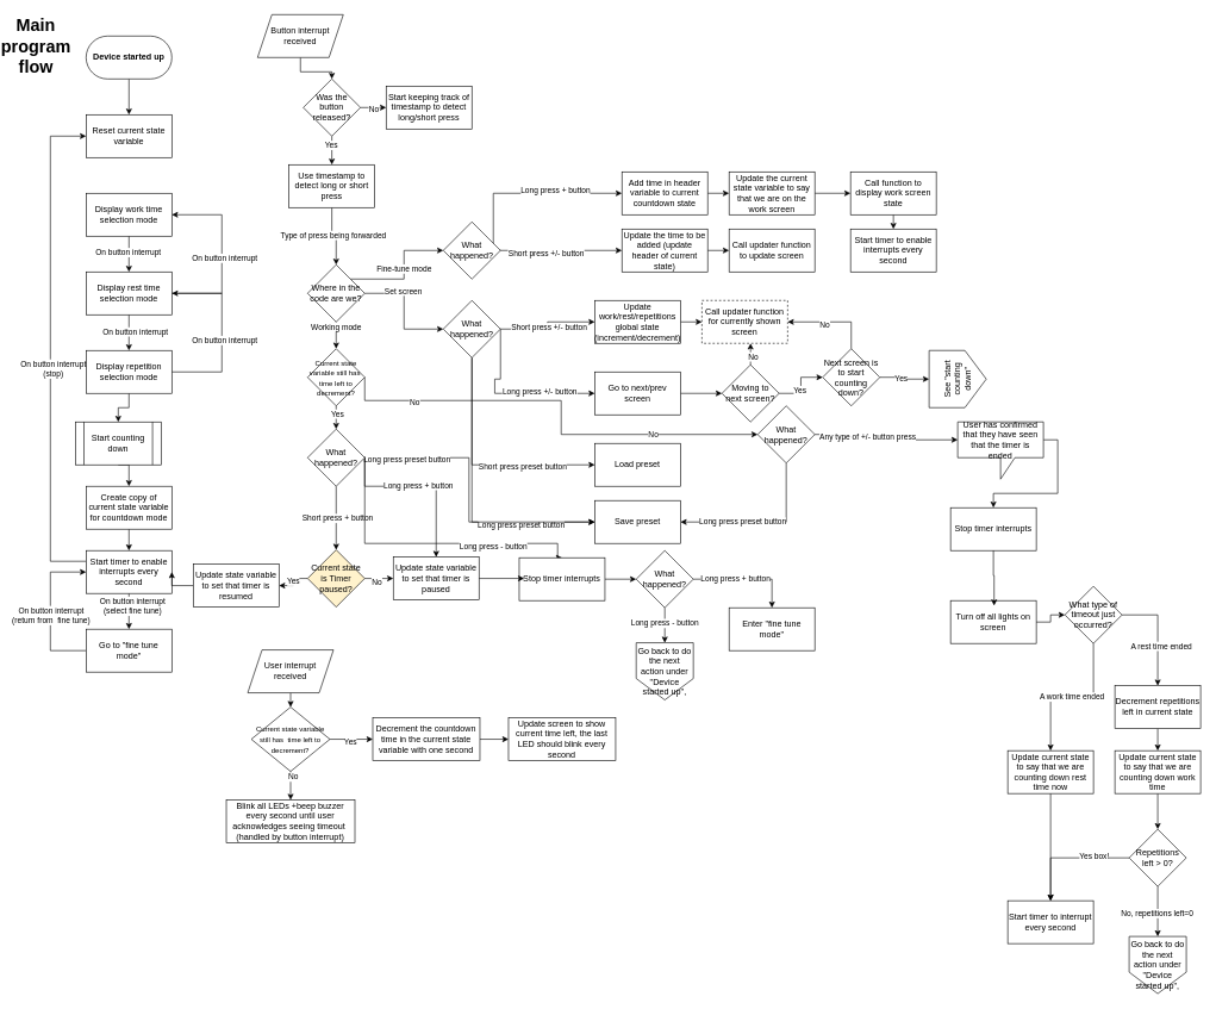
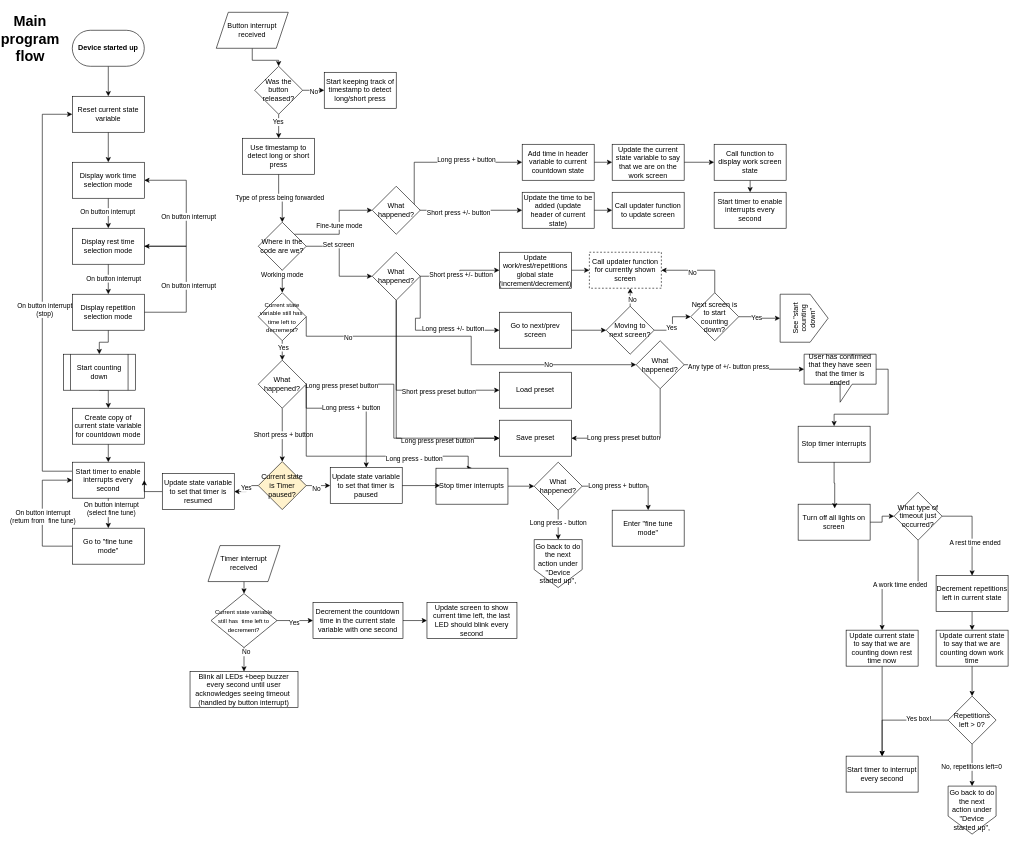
+ <mxCell id="4" style="edgeStyle=orthogonalEdgeStyle;rounded=0;orthogonalLoop=1;jettySize=auto;html=1;exitX=0.5;exitY=1;exitDx=0;exitDy=0;entryX=0.5;entryY=0;entryDx=0;entryDy=0;" edge="1" parent="1" source="5" target="8"><mxGeometry relative="1" as="geometry" /></mxCell>
- <mxCell id="61" value="User interrupt received" style="shape=parallelogram;perimeter=parallelogramPerimeter;whiteSpace=wrap;html=1;fixedSize=1;" vertex="1" parent="1"><mxGeometry x="346.25" y="909" width="120" height="60" as="geometry" /></mxCell>
+ <mxCell id="61" value="Timer interrupt received" style="shape=parallelogram;perimeter=parallelogramPerimeter;whiteSpace=wrap;html=1;fixedSize=1;" vertex="1" parent="1"><mxGeometry x="346.25" y="909" width="120" height="60" as="geometry" /></mxCell>
